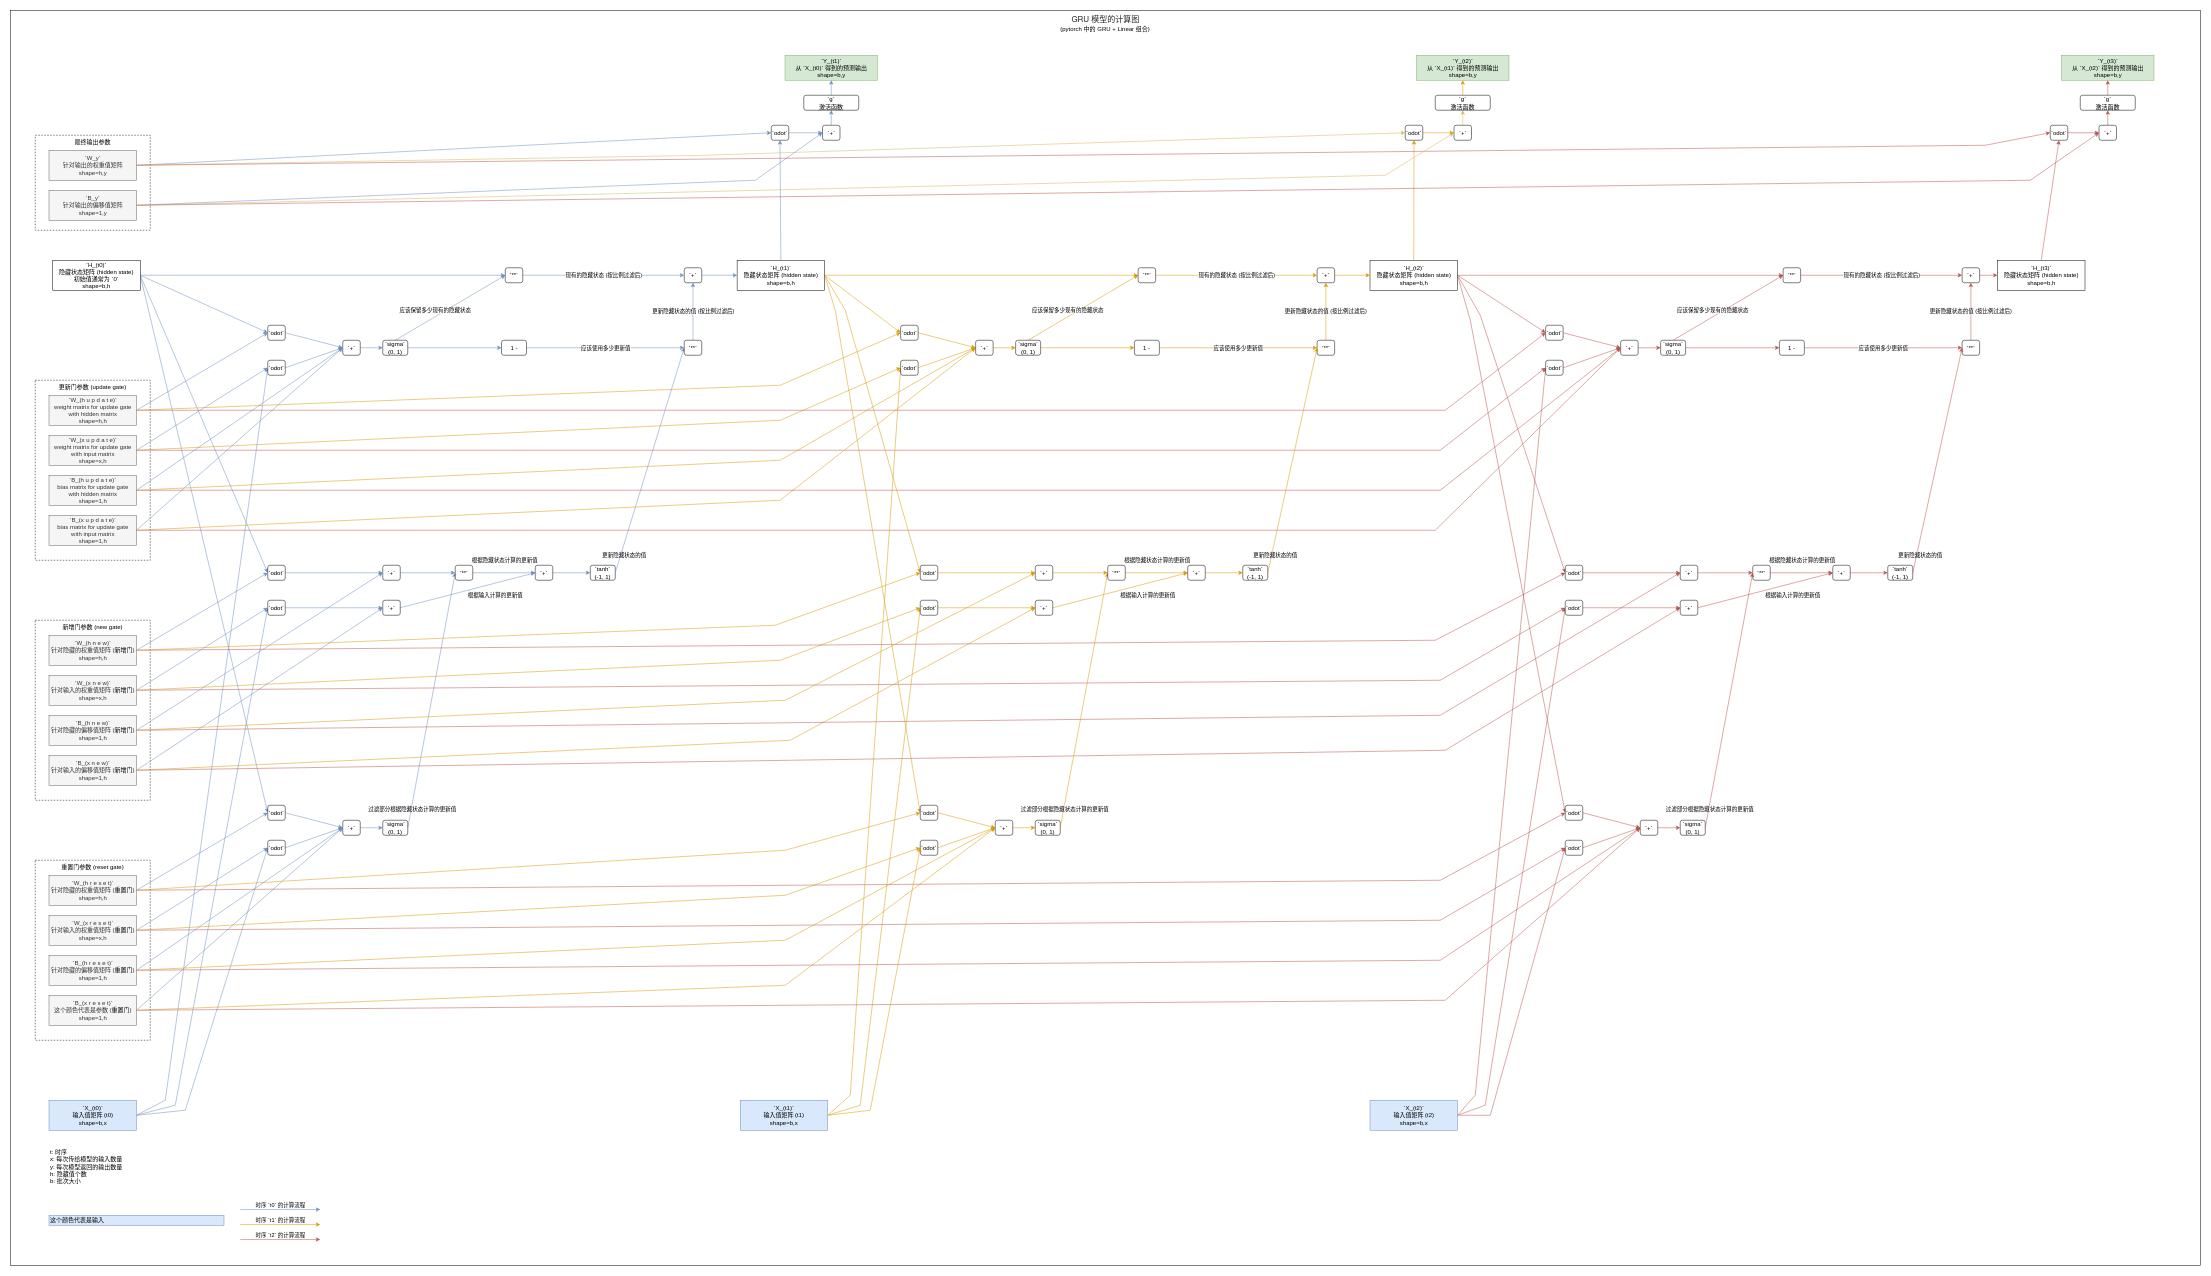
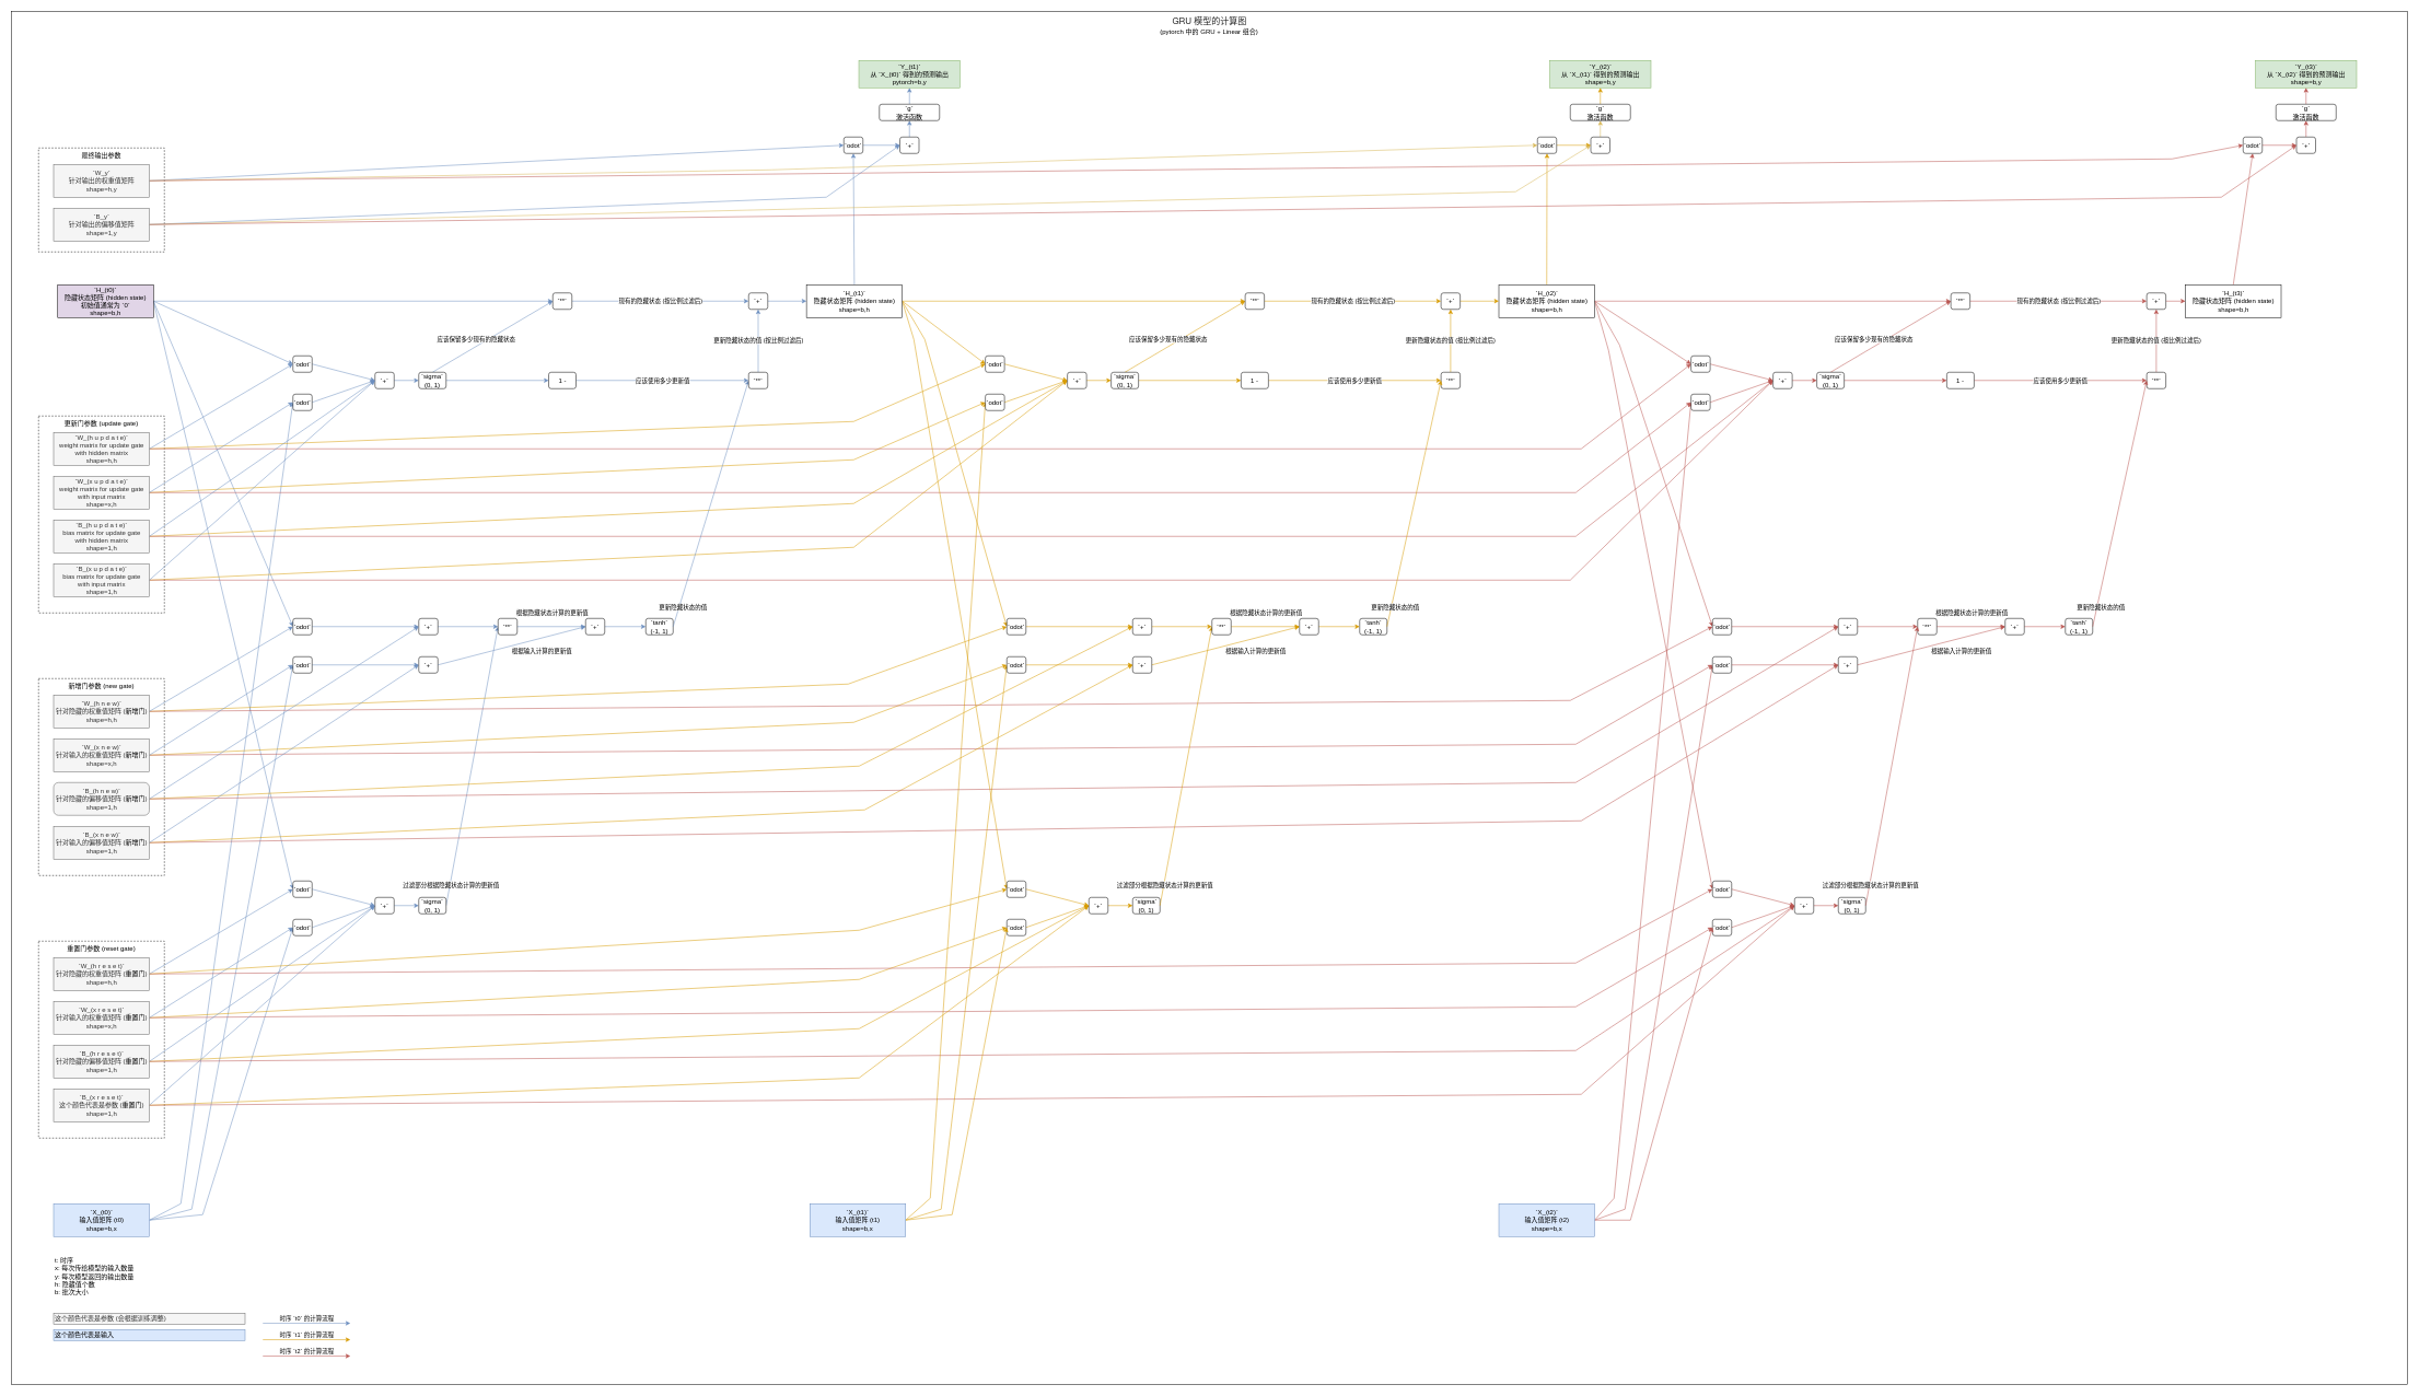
- <mxCell id="128" value="`Y_(t1)`&lt;br&gt;从 `X_(t0)` 得到的预测输出&lt;br&gt;shape=b,y" style="rounded=0;whiteSpace=wrap;html=1;fillColor=#d5e8d4;strokeColor=#82b366;" parent="1" vertex="1"><mxGeometry x="1569.5" y="110" width="185" height="50" as="geometry" /></mxCell>
+ <mxCell id="128" value="`Y_(t1)`&lt;br&gt;从 `X_(t0)` 得到的预测输出&lt;br&gt;pytorch=b,y" style="rounded=0;whiteSpace=wrap;html=1;fillColor=#d5e8d4;strokeColor=#82b366;" parent="1" vertex="1"><mxGeometry x="1569.5" y="110" width="185" height="50" as="geometry" /></mxCell>
- <mxCell id="25" value="`H_(t0)`&lt;br&gt;隐藏状态矩阵 (hidden state)&lt;br&gt;初始值通常为 `0`&lt;br&gt;shape=b,h" style="rounded=0;whiteSpace=wrap;html=1;" parent="1" vertex="1"><mxGeometry x="105" y="520" width="175" height="60" as="geometry" /></mxCell>
+ <mxCell id="25" value="`H_(t0)`&lt;br&gt;隐藏状态矩阵 (hidden state)&lt;br&gt;初始值通常为 `0`&lt;br&gt;shape=b,h" style="rounded=0;whiteSpace=wrap;html=1;fillColor=#e1d5e7;" parent="1" vertex="1"><mxGeometry x="105" y="520" width="175" height="60" as="geometry" /></mxCell>
- <mxCell id="66" value="`B_(h n e w)`&lt;br&gt;针对隐藏的偏移值矩阵 (&lt;span style=&quot;color: rgb(0 , 0 , 0)&quot;&gt;新增门&lt;/span&gt;)&lt;br&gt;shape=1,h" style="rounded=0;whiteSpace=wrap;html=1;fillColor=#f5f5f5;strokeColor=#666666;fontColor=#333333;" parent="1" vertex="1"><mxGeometry x="97.5" y="1430" width="175" height="60" as="geometry" /></mxCell>
+ <mxCell id="66" value="`B_(h n e w)`&lt;br&gt;针对隐藏的偏移值矩阵 (&lt;span style=&quot;color: rgb(0 , 0 , 0)&quot;&gt;新增门&lt;/span&gt;)&lt;br&gt;shape=1,h" style="whiteSpace=wrap;html=1;fillColor=#f5f5f5;strokeColor=#666666;fontColor=#333333;rounded=1;" parent="1" vertex="1"><mxGeometry x="97.5" y="1430" width="175" height="60" as="geometry" /></mxCell>
+ <mxCell id="161" value="这个颜色代表是参数 (会根据训练调整)" style="rounded=0;whiteSpace=wrap;html=1;fillColor=#f5f5f5;strokeColor=#666666;fontColor=#333333;align=left;" parent="1" vertex="1"><mxGeometry x="97.5" y="2400" width="350" height="20" as="geometry" /></mxCell>
